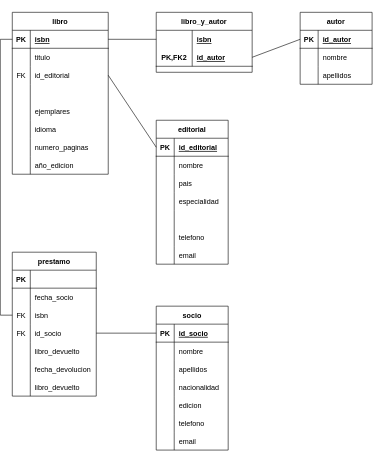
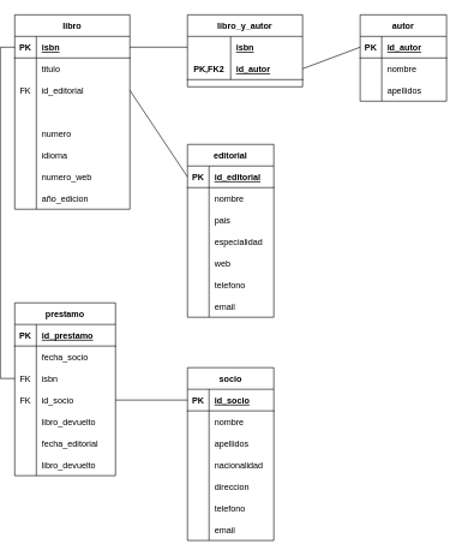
- <mxCell id="26" value="ejemplares" style="shape=partialRectangle;overflow=hidden;connectable=0;fillColor=none;top=0;left=0;bottom=0;right=0;align=left;spacingLeft=6;" parent="24" vertex="1"><mxGeometry x="30" width="130" height="30" as="geometry" /></mxCell>
+ <mxCell id="26" value="numero" style="shape=partialRectangle;overflow=hidden;connectable=0;fillColor=none;top=0;left=0;bottom=0;right=0;align=left;spacingLeft=6;" parent="24" vertex="1"><mxGeometry x="30" width="130" height="30" as="geometry" /></mxCell>
- <mxCell id="32" value="numero_paginas" style="shape=partialRectangle;overflow=hidden;connectable=0;fillColor=none;top=0;left=0;bottom=0;right=0;align=left;spacingLeft=6;" parent="30" vertex="1"><mxGeometry x="30" width="130" height="30" as="geometry" /></mxCell>
+ <mxCell id="32" value="numero_web" style="shape=partialRectangle;overflow=hidden;connectable=0;fillColor=none;top=0;left=0;bottom=0;right=0;align=left;spacingLeft=6;" parent="30" vertex="1"><mxGeometry x="30" width="130" height="30" as="geometry" /></mxCell>
+ <mxCell id="51" value="web" style="shape=partialRectangle;overflow=hidden;connectable=0;fillColor=none;top=0;left=0;bottom=0;right=0;align=left;spacingLeft=6;" parent="49" vertex="1"><mxGeometry x="30" width="90" height="30" as="geometry" /></mxCell>
+ <mxCell id="83" value="id_prestamo" style="shape=partialRectangle;overflow=hidden;connectable=0;fillColor=none;top=0;left=0;bottom=0;right=0;align=left;spacingLeft=6;fontStyle=5;" parent="81" vertex="1"><mxGeometry x="30" width="110" height="30" as="geometry" /></mxCell>
- <mxCell id="98" value="fecha_devolucion" style="shape=partialRectangle;overflow=hidden;connectable=0;fillColor=none;top=0;left=0;bottom=0;right=0;align=left;spacingLeft=6;" parent="96" vertex="1"><mxGeometry x="30" width="110" height="30" as="geometry" /></mxCell>
+ <mxCell id="98" value="fecha_editorial" style="shape=partialRectangle;overflow=hidden;connectable=0;fillColor=none;top=0;left=0;bottom=0;right=0;align=left;spacingLeft=6;" parent="96" vertex="1"><mxGeometry x="30" width="110" height="30" as="geometry" /></mxCell>
- <mxCell id="73" value="edicion" style="shape=partialRectangle;overflow=hidden;connectable=0;fillColor=none;top=0;left=0;bottom=0;right=0;align=left;spacingLeft=6;" parent="71" vertex="1"><mxGeometry x="30" width="90" height="30" as="geometry" /></mxCell>
+ <mxCell id="73" value="direccion" style="shape=partialRectangle;overflow=hidden;connectable=0;fillColor=none;top=0;left=0;bottom=0;right=0;align=left;spacingLeft=6;" parent="71" vertex="1"><mxGeometry x="30" width="90" height="30" as="geometry" /></mxCell>
